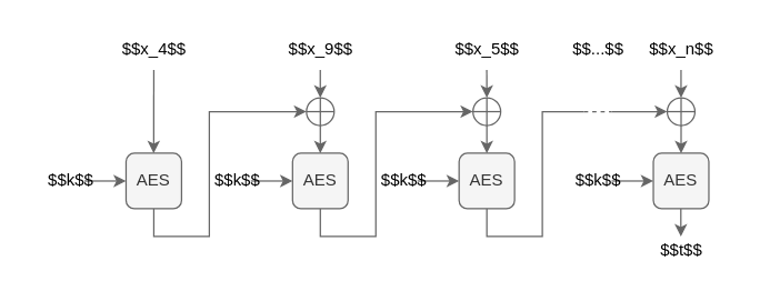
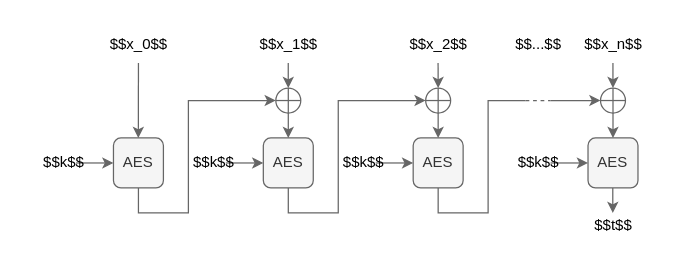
- <mxCell id="12" value="$$x_4$$" style="text;html=1;align=center;verticalAlign=middle;resizable=0;points=[];autosize=1;strokeColor=none;fillColor=none;" vertex="1" parent="1"><mxGeometry x="75" y="20" width="70" height="30" as="geometry" /></mxCell>
+ <mxCell id="12" value="$$x_0$$" style="text;html=1;align=center;verticalAlign=middle;resizable=0;points=[];autosize=1;strokeColor=none;fillColor=none;" vertex="1" parent="1"><mxGeometry x="75" y="20" width="70" height="30" as="geometry" /></mxCell>
- <mxCell id="13" value="$$x_9$$" style="text;html=1;align=center;verticalAlign=middle;resizable=0;points=[];autosize=1;strokeColor=none;fillColor=none;" vertex="1" parent="1"><mxGeometry x="195" y="20" width="70" height="30" as="geometry" /></mxCell>
+ <mxCell id="13" value="$$x_1$$" style="text;html=1;align=center;verticalAlign=middle;resizable=0;points=[];autosize=1;strokeColor=none;fillColor=none;" vertex="1" parent="1"><mxGeometry x="195" y="20" width="70" height="30" as="geometry" /></mxCell>
- <mxCell id="24" value="$$x_5$$" style="text;html=1;align=center;verticalAlign=middle;resizable=0;points=[];autosize=1;strokeColor=none;fillColor=none;" vertex="1" parent="1"><mxGeometry x="315" y="20" width="70" height="30" as="geometry" /></mxCell>
+ <mxCell id="24" value="$$x_2$$" style="text;html=1;align=center;verticalAlign=middle;resizable=0;points=[];autosize=1;strokeColor=none;fillColor=none;" vertex="1" parent="1"><mxGeometry x="315" y="20" width="70" height="30" as="geometry" /></mxCell>
